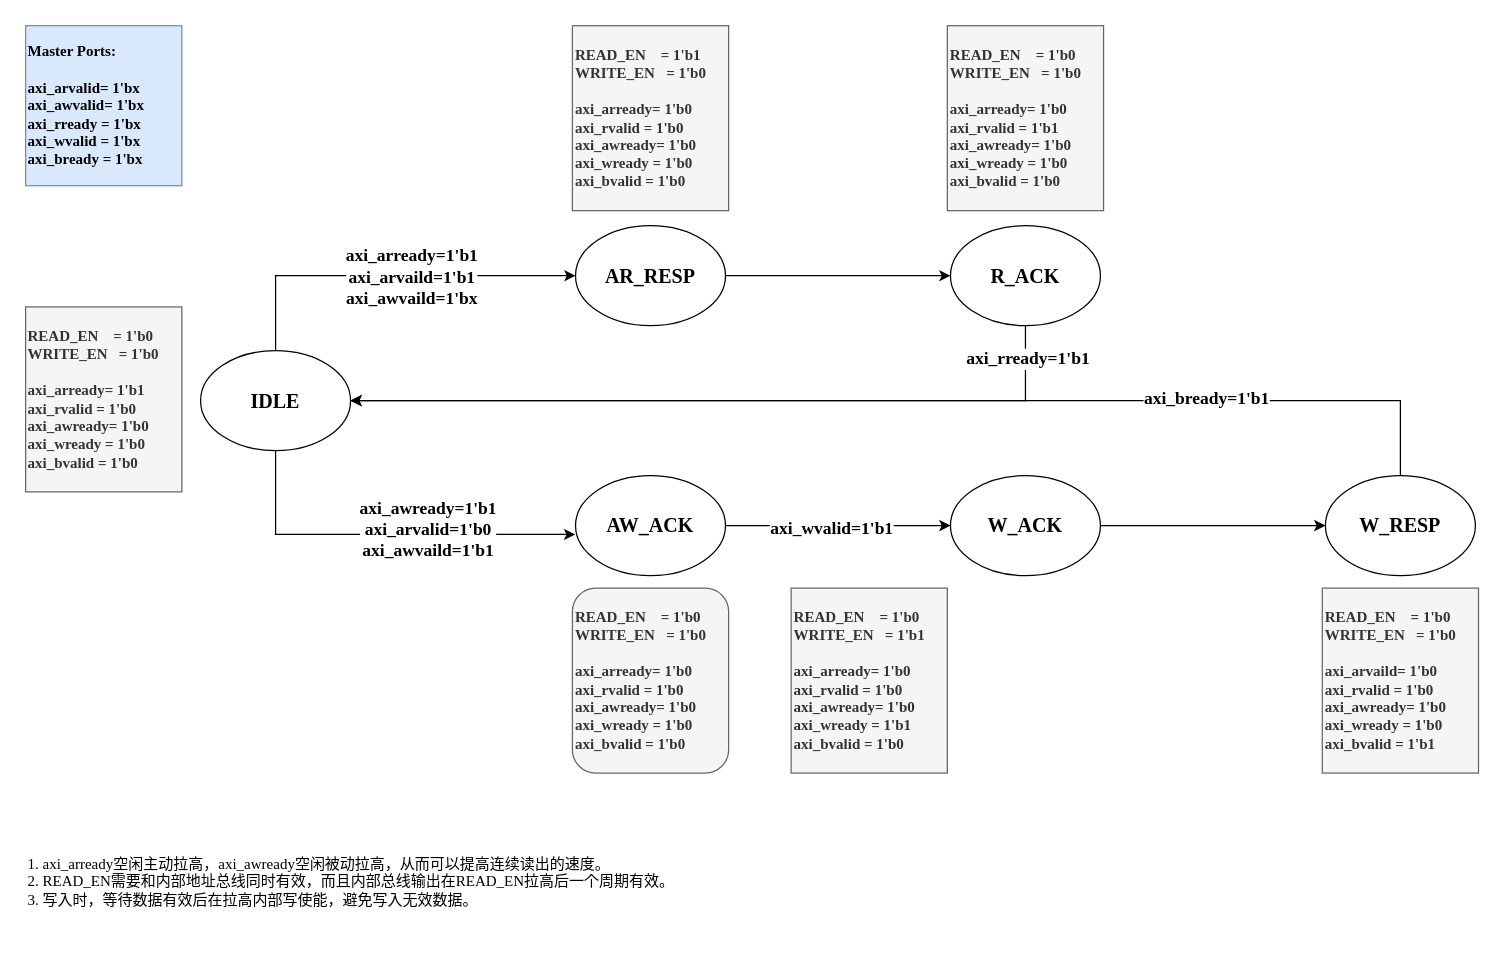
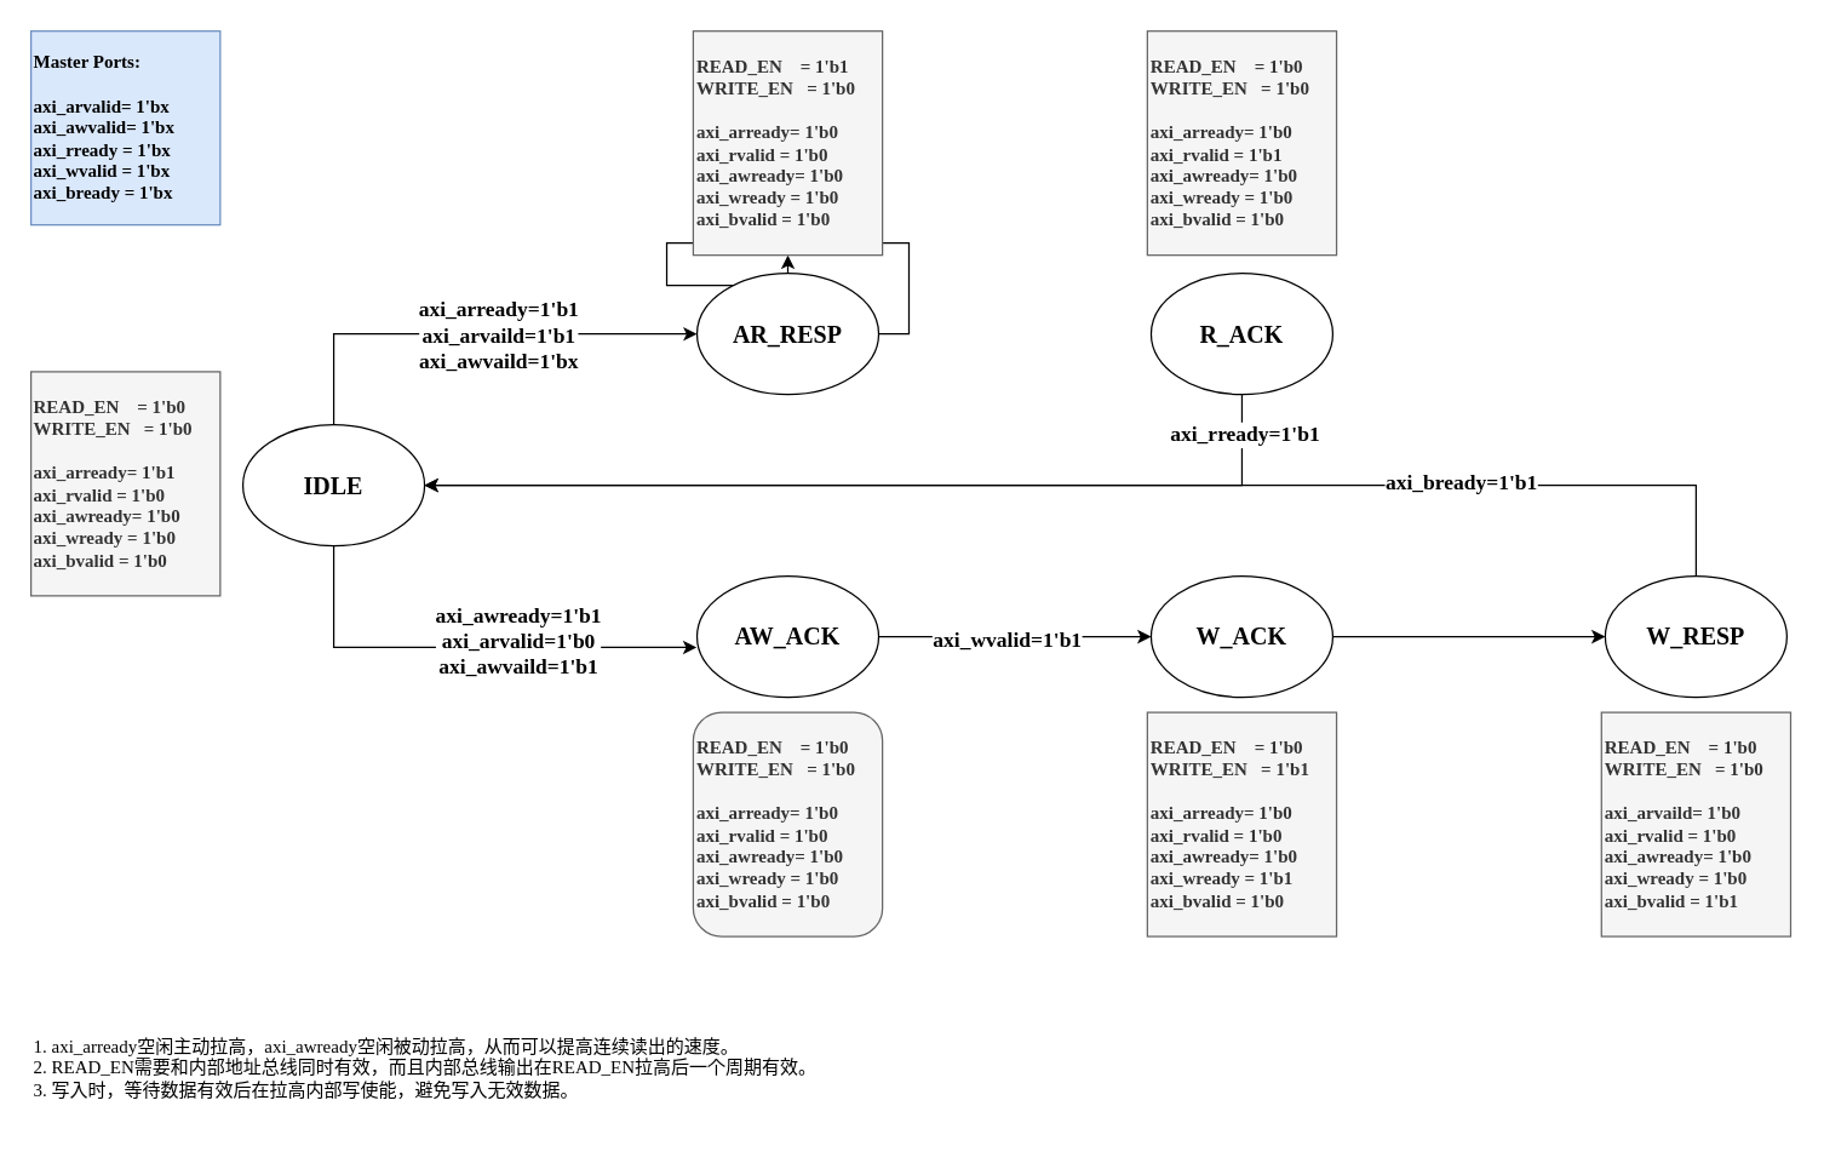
- <mxCell id="3" style="edgeStyle=orthogonalEdgeStyle;rounded=0;orthogonalLoop=1;jettySize=auto;html=1;exitX=1;exitY=0.5;exitDx=0;exitDy=0;entryX=0;entryY=0.5;entryDx=0;entryDy=0;fontFamily=consolas;fontStyle=1" parent="1" source="4" target="18" edge="1"><mxGeometry relative="1" as="geometry" /></mxCell>
+ <mxCell id="3" style="edgeStyle=orthogonalEdgeStyle;rounded=0;orthogonalLoop=1;jettySize=auto;html=1;exitX=1;exitY=0.5;exitDx=0;exitDy=0;fontFamily=consolas;fontStyle=1;" parent="1" source="4" target="20" edge="1"><mxGeometry relative="1" as="geometry" /></mxCell>
- <mxCell id="25" value="&lt;div&gt;&lt;font&gt;READ_EN&amp;nbsp; &amp;nbsp; = 1'b0&lt;/font&gt;&lt;/div&gt;&lt;div&gt;&lt;font&gt;WRITE_EN&amp;nbsp; &amp;nbsp;= 1'b1&lt;br&gt;&lt;/font&gt;&lt;/div&gt;&lt;font&gt;&lt;div&gt;&lt;font&gt;&lt;br&gt;&lt;/font&gt;&lt;/div&gt;axi_arready= 1'b0&lt;/font&gt;&lt;div&gt;axi_rvalid = 1'b0&lt;br&gt;&lt;div&gt;axi_awready= 1'b0&lt;br&gt;&lt;div&gt;&lt;font&gt;axi_wready = 1'b1&lt;br&gt;&lt;/font&gt;&lt;/div&gt;&lt;div&gt;&lt;font&gt;axi_bvalid = 1'b0&lt;/font&gt;&lt;/div&gt;&lt;/div&gt;&lt;/div&gt;" style="rounded=0;whiteSpace=wrap;html=1;align=left;fillColor=#f5f5f5;fontColor=#333333;strokeColor=#666666;fontFamily=consolas;fontStyle=1" parent="1" vertex="1"><mxGeometry x="632.5" y="470" width="125" height="148" as="geometry" /></mxCell>
+ <mxCell id="25" value="&lt;div&gt;&lt;font&gt;READ_EN&amp;nbsp; &amp;nbsp; = 1'b0&lt;/font&gt;&lt;/div&gt;&lt;div&gt;&lt;font&gt;WRITE_EN&amp;nbsp; &amp;nbsp;= 1'b1&lt;br&gt;&lt;/font&gt;&lt;/div&gt;&lt;font&gt;&lt;div&gt;&lt;font&gt;&lt;br&gt;&lt;/font&gt;&lt;/div&gt;axi_arready= 1'b0&lt;/font&gt;&lt;div&gt;axi_rvalid = 1'b0&lt;br&gt;&lt;div&gt;axi_awready= 1'b0&lt;br&gt;&lt;div&gt;&lt;font&gt;axi_wready = 1'b1&lt;br&gt;&lt;/font&gt;&lt;/div&gt;&lt;div&gt;&lt;font&gt;axi_bvalid = 1'b0&lt;/font&gt;&lt;/div&gt;&lt;/div&gt;&lt;/div&gt;" style="rounded=0;whiteSpace=wrap;html=1;align=left;fillColor=#f5f5f5;fontColor=#333333;strokeColor=#666666;fontFamily=consolas;fontStyle=1" parent="1" vertex="1"><mxGeometry x="757.5" y="470" width="125" height="148" as="geometry" /></mxCell>
